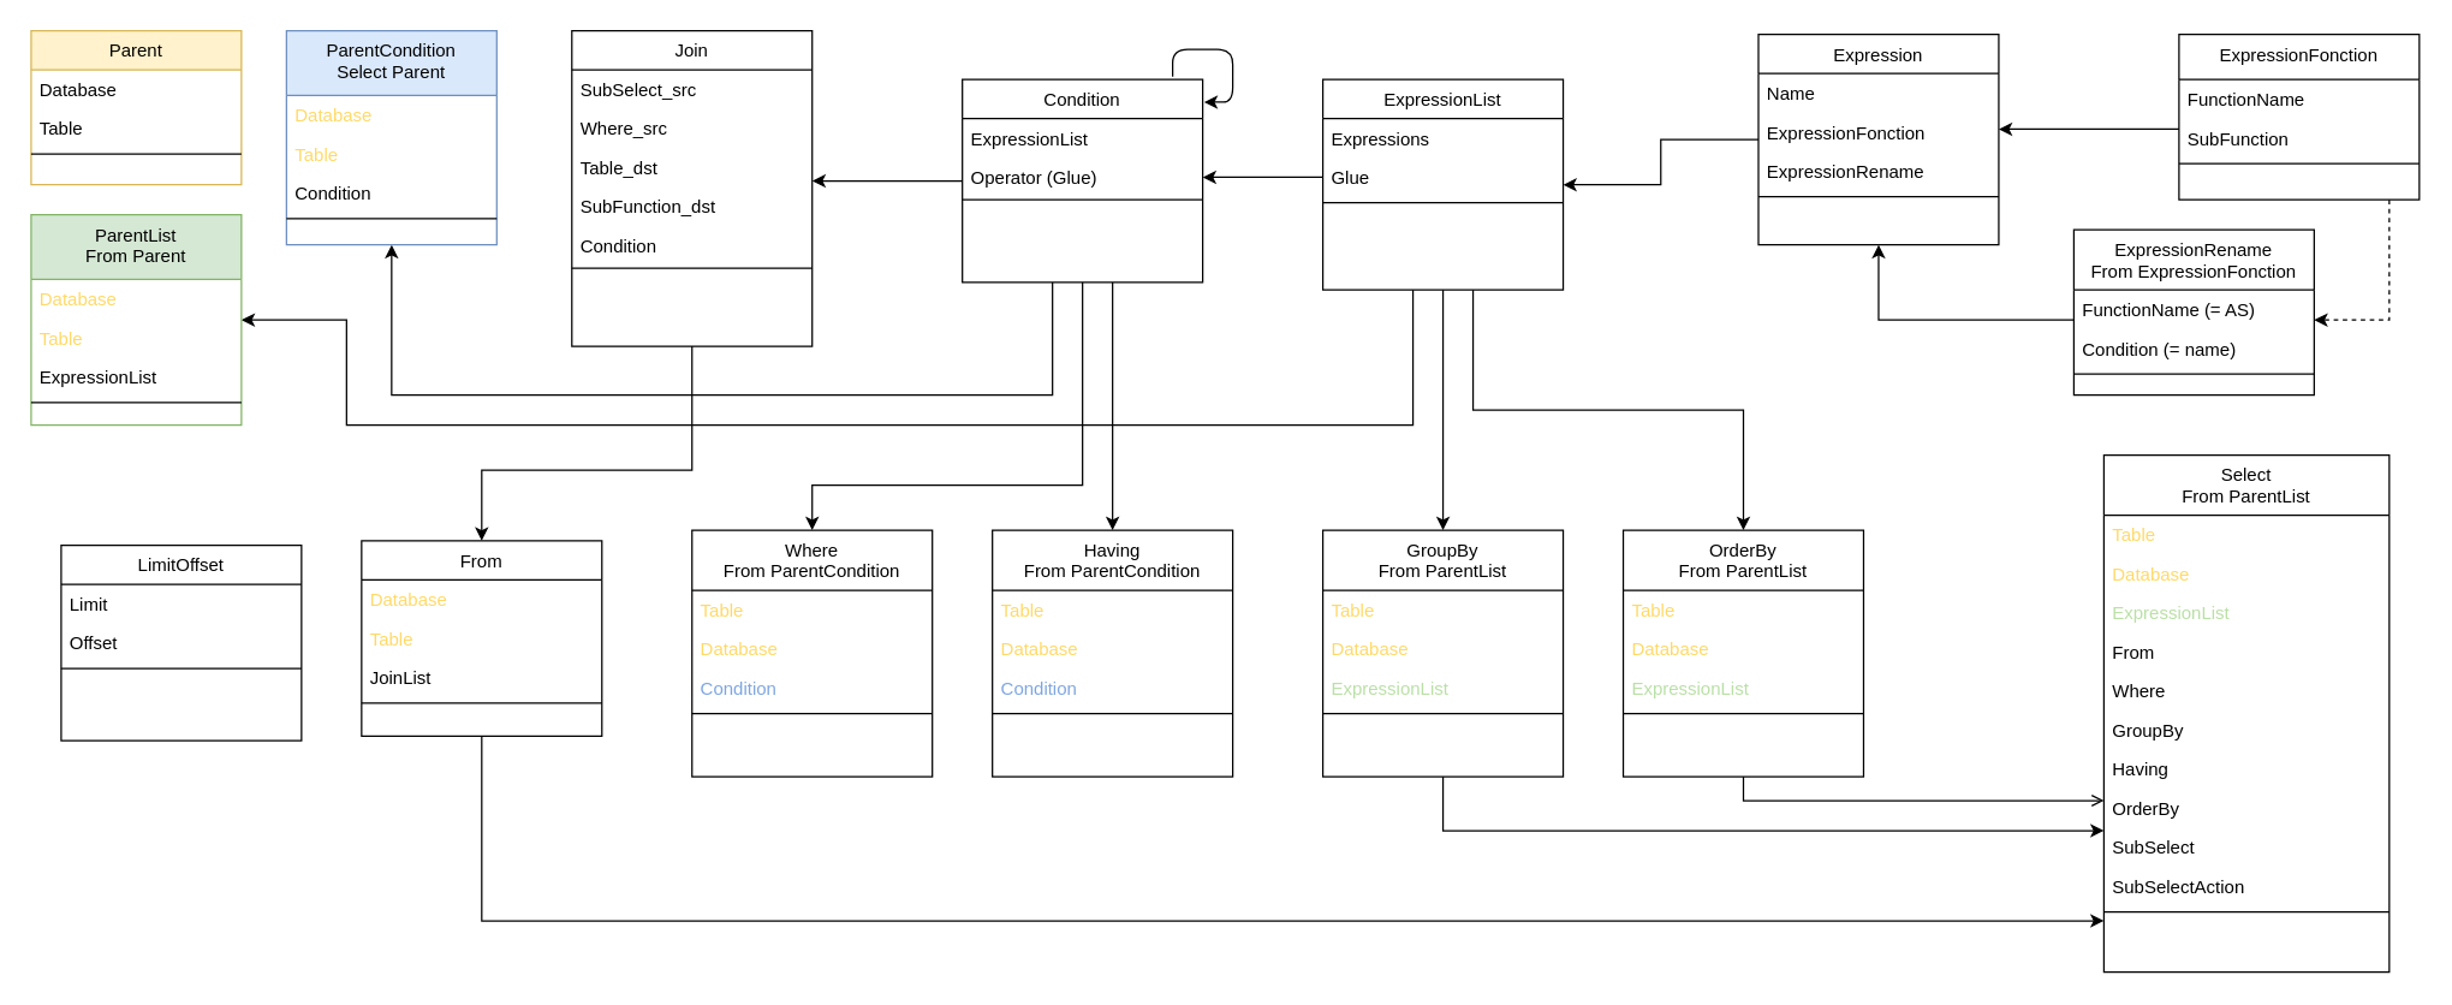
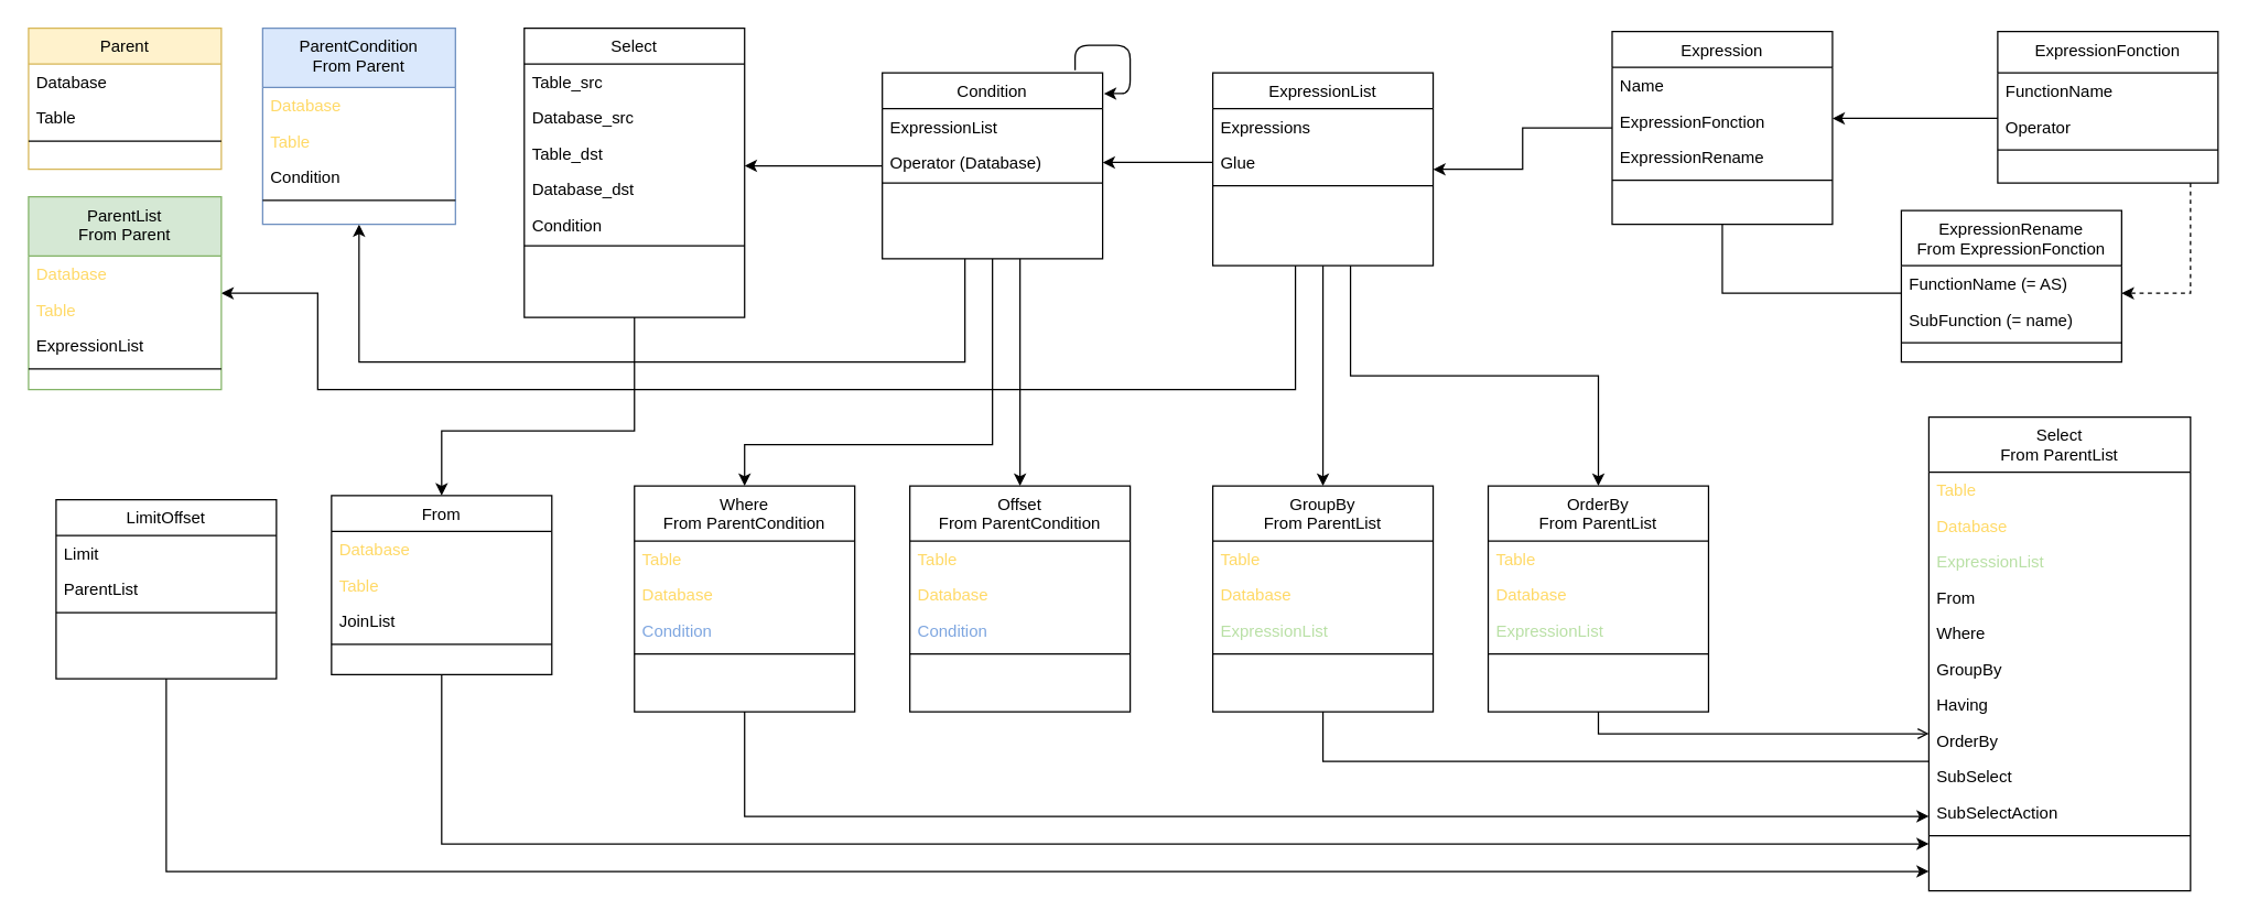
- <mxCell id="94" value="ParentCondition&#10;Select Parent" style="swimlane;fontStyle=0;align=center;verticalAlign=top;childLayout=stackLayout;horizontal=1;startSize=43;horizontalStack=0;resizeParent=1;resizeLast=0;collapsible=1;marginBottom=0;rounded=0;shadow=0;strokeWidth=1;fillColor=#dae8fc;strokeColor=#6c8ebf;" vertex="1" parent="1"><mxGeometry x="190" y="20" width="140" height="142.5" as="geometry"><mxRectangle x="230" y="140" width="160" height="26" as="alternateBounds" /></mxGeometry></mxCell>
+ <mxCell id="94" value="ParentCondition&#10;From Parent" style="swimlane;fontStyle=0;align=center;verticalAlign=top;childLayout=stackLayout;horizontal=1;startSize=43;horizontalStack=0;resizeParent=1;resizeLast=0;collapsible=1;marginBottom=0;rounded=0;shadow=0;strokeWidth=1;fillColor=#dae8fc;strokeColor=#6c8ebf;" vertex="1" parent="1"><mxGeometry x="190" y="20" width="140" height="142.5" as="geometry"><mxRectangle x="230" y="140" width="160" height="26" as="alternateBounds" /></mxGeometry></mxCell>
- <mxCell id="27" value="Join" style="swimlane;fontStyle=0;align=center;verticalAlign=top;childLayout=stackLayout;horizontal=1;startSize=26;horizontalStack=0;resizeParent=1;resizeLast=0;collapsible=1;marginBottom=0;rounded=0;shadow=0;strokeWidth=1;" vertex="1" parent="1"><mxGeometry x="380" y="20" width="160" height="210" as="geometry"><mxRectangle x="550" y="140" width="160" height="26" as="alternateBounds" /></mxGeometry></mxCell>
+ <mxCell id="27" value="Select" style="swimlane;fontStyle=0;align=center;verticalAlign=top;childLayout=stackLayout;horizontal=1;startSize=26;horizontalStack=0;resizeParent=1;resizeLast=0;collapsible=1;marginBottom=0;rounded=0;shadow=0;strokeWidth=1;" vertex="1" parent="1"><mxGeometry x="380" y="20" width="160" height="210" as="geometry"><mxRectangle x="550" y="140" width="160" height="26" as="alternateBounds" /></mxGeometry></mxCell>
- <mxCell id="28" value="SubSelect_src" style="text;align=left;verticalAlign=top;spacingLeft=4;spacingRight=4;overflow=hidden;rotatable=0;points=[[0,0.5],[1,0.5]];portConstraint=eastwest;" vertex="1" parent="27"><mxGeometry y="26" width="160" height="26" as="geometry" /></mxCell>
+ <mxCell id="28" value="Table_src" style="text;align=left;verticalAlign=top;spacingLeft=4;spacingRight=4;overflow=hidden;rotatable=0;points=[[0,0.5],[1,0.5]];portConstraint=eastwest;" vertex="1" parent="27"><mxGeometry y="26" width="160" height="26" as="geometry" /></mxCell>
- <mxCell id="29" value="Where_src" style="text;align=left;verticalAlign=top;spacingLeft=4;spacingRight=4;overflow=hidden;rotatable=0;points=[[0,0.5],[1,0.5]];portConstraint=eastwest;" vertex="1" parent="27"><mxGeometry y="52" width="160" height="26" as="geometry" /></mxCell>
+ <mxCell id="29" value="Database_src" style="text;align=left;verticalAlign=top;spacingLeft=4;spacingRight=4;overflow=hidden;rotatable=0;points=[[0,0.5],[1,0.5]];portConstraint=eastwest;" vertex="1" parent="27"><mxGeometry y="52" width="160" height="26" as="geometry" /></mxCell>
- <mxCell id="76" value="SubFunction" style="text;align=left;verticalAlign=top;spacingLeft=4;spacingRight=4;overflow=hidden;rotatable=0;points=[[0,0.5],[1,0.5]];portConstraint=eastwest;rounded=0;shadow=0;html=0;" vertex="1" parent="74"><mxGeometry y="56" width="160" height="26" as="geometry" /></mxCell>
+ <mxCell id="76" value="Operator" style="text;align=left;verticalAlign=top;spacingLeft=4;spacingRight=4;overflow=hidden;rotatable=0;points=[[0,0.5],[1,0.5]];portConstraint=eastwest;rounded=0;shadow=0;html=0;" vertex="1" parent="74"><mxGeometry y="56" width="160" height="26" as="geometry" /></mxCell>
- <mxCell id="40" value="Operator (Glue)" style="text;align=left;verticalAlign=top;spacingLeft=4;spacingRight=4;overflow=hidden;rotatable=0;points=[[0,0.5],[1,0.5]];portConstraint=eastwest;" vertex="1" parent="38"><mxGeometry y="52" width="160" height="26" as="geometry" /></mxCell>
+ <mxCell id="40" value="Operator (Database)" style="text;align=left;verticalAlign=top;spacingLeft=4;spacingRight=4;overflow=hidden;rotatable=0;points=[[0,0.5],[1,0.5]];portConstraint=eastwest;" vertex="1" parent="38"><mxGeometry y="52" width="160" height="26" as="geometry" /></mxCell>
- <mxCell id="31" value="SubFunction_dst" style="text;align=left;verticalAlign=top;spacingLeft=4;spacingRight=4;overflow=hidden;rotatable=0;points=[[0,0.5],[1,0.5]];portConstraint=eastwest;" vertex="1" parent="27"><mxGeometry y="104" width="160" height="26" as="geometry" /></mxCell>
+ <mxCell id="31" value="Database_dst" style="text;align=left;verticalAlign=top;spacingLeft=4;spacingRight=4;overflow=hidden;rotatable=0;points=[[0,0.5],[1,0.5]];portConstraint=eastwest;" vertex="1" parent="27"><mxGeometry y="104" width="160" height="26" as="geometry" /></mxCell>
- <mxCell id="78" style="edgeStyle=orthogonalEdgeStyle;rounded=0;orthogonalLoop=1;jettySize=auto;html=1;fontColor=#FFD966;" edge="1" parent="1" source="79" target="15"><mxGeometry relative="1" as="geometry"><Array as="points"><mxPoint x="1250" y="212.5" /></Array></mxGeometry></mxCell>
+ <mxCell id="78" style="edgeStyle=orthogonalEdgeStyle;rounded=0;orthogonalLoop=1;jettySize=auto;html=1;fontColor=#FFD966;endArrow=none;" edge="1" parent="1" source="79" target="15"><mxGeometry relative="1" as="geometry"><Array as="points"><mxPoint x="1250" y="212.5" /></Array></mxGeometry></mxCell>
- <mxCell id="81" value="Condition (= name)" style="text;align=left;verticalAlign=top;spacingLeft=4;spacingRight=4;overflow=hidden;rotatable=0;points=[[0,0.5],[1,0.5]];portConstraint=eastwest;rounded=0;shadow=0;html=0;" vertex="1" parent="79"><mxGeometry y="66" width="160" height="26" as="geometry" /></mxCell>
+ <mxCell id="81" value="SubFunction (= name)" style="text;align=left;verticalAlign=top;spacingLeft=4;spacingRight=4;overflow=hidden;rotatable=0;points=[[0,0.5],[1,0.5]];portConstraint=eastwest;rounded=0;shadow=0;html=0;" vertex="1" parent="79"><mxGeometry y="66" width="160" height="26" as="geometry" /></mxCell>
- <mxCell id="66" value="Having&#10;From ParentCondition" style="swimlane;fontStyle=0;align=center;verticalAlign=top;childLayout=stackLayout;horizontal=1;startSize=40;horizontalStack=0;resizeParent=1;resizeLast=0;collapsible=1;marginBottom=0;rounded=0;shadow=0;strokeWidth=1;" vertex="1" parent="1"><mxGeometry x="660" y="352.5" width="160" height="164" as="geometry"><mxRectangle x="550" y="140" width="160" height="26" as="alternateBounds" /></mxGeometry></mxCell>
+ <mxCell id="66" value="Offset&#10;From ParentCondition" style="swimlane;fontStyle=0;align=center;verticalAlign=top;childLayout=stackLayout;horizontal=1;startSize=40;horizontalStack=0;resizeParent=1;resizeLast=0;collapsible=1;marginBottom=0;rounded=0;shadow=0;strokeWidth=1;" vertex="1" parent="1"><mxGeometry x="660" y="352.5" width="160" height="164" as="geometry"><mxRectangle x="550" y="140" width="160" height="26" as="alternateBounds" /></mxGeometry></mxCell>
- <mxCell id="92" value="Offset" style="text;align=left;verticalAlign=top;spacingLeft=4;spacingRight=4;overflow=hidden;rotatable=0;points=[[0,0.5],[1,0.5]];portConstraint=eastwest;rounded=0;shadow=0;html=0;" vertex="1" parent="90"><mxGeometry y="52" width="160" height="26" as="geometry" /></mxCell>
+ <mxCell id="92" value="ParentList" style="text;align=left;verticalAlign=top;spacingLeft=4;spacingRight=4;overflow=hidden;rotatable=0;points=[[0,0.5],[1,0.5]];portConstraint=eastwest;rounded=0;shadow=0;html=0;" vertex="1" parent="90"><mxGeometry y="52" width="160" height="26" as="geometry" /></mxCell>
- <mxCell id="52" style="edgeStyle=orthogonalEdgeStyle;rounded=0;orthogonalLoop=1;jettySize=auto;html=1;fontColor=#FFD966;" edge="1" parent="1" source="53" target="2"><mxGeometry relative="1" as="geometry"><Array as="points"><mxPoint x="960" y="552.5" /></Array></mxGeometry></mxCell>
+ <mxCell id="52" style="edgeStyle=orthogonalEdgeStyle;rounded=0;orthogonalLoop=1;jettySize=auto;html=1;fontColor=#FFD966;endArrow=none;" edge="1" parent="1" source="53" target="2"><mxGeometry relative="1" as="geometry"><Array as="points"><mxPoint x="960" y="552.5" /></Array></mxGeometry></mxCell>
+ <mxCell id="42" style="edgeStyle=orthogonalEdgeStyle;rounded=0;orthogonalLoop=1;jettySize=auto;html=1;fontColor=#FFD966;" edge="1" parent="1" source="43" target="2"><mxGeometry relative="1" as="geometry"><Array as="points"><mxPoint x="540" y="592.5" /></Array></mxGeometry></mxCell>
+ <mxCell id="89" style="edgeStyle=orthogonalEdgeStyle;rounded=0;orthogonalLoop=1;jettySize=auto;html=1;fontColor=#FFD966;" edge="1" parent="1" source="90" target="2"><mxGeometry relative="1" as="geometry"><Array as="points"><mxPoint x="120" y="632.5" /></Array></mxGeometry></mxCell>
